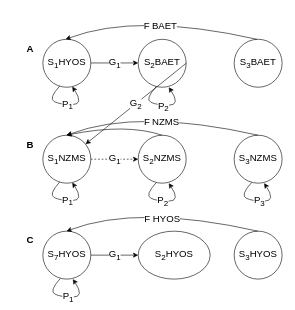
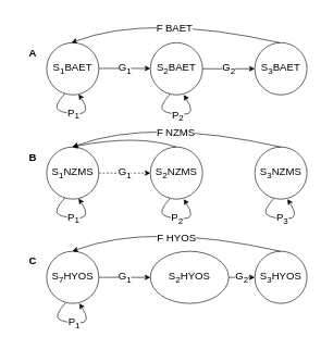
- <mxCell id="2" value="S&lt;sub&gt;1&lt;/sub&gt;HYOS" style="ellipse;whiteSpace=wrap;html=1;aspect=fixed;fontSize=16;" parent="1" vertex="1"><mxGeometry x="71" y="65" width="80" height="80" as="geometry" /></mxCell>
+ <mxCell id="2" value="S&lt;sub&gt;1&lt;/sub&gt;BAET" style="ellipse;whiteSpace=wrap;html=1;aspect=fixed;fontSize=16;" parent="1" vertex="1"><mxGeometry x="71" y="65" width="80" height="80" as="geometry" /></mxCell>
- <mxCell id="14" value="G&lt;sub&gt;2&lt;/sub&gt;" style="endArrow=classic;html=1;rounded=0;fontSize=16;exitX=1;exitY=0.5;exitDx=0;exitDy=0;" parent="1" source="3" target="5" edge="1"><mxGeometry width="50" height="50" relative="1" as="geometry"><mxPoint x="410" y="325" as="sourcePoint" /><mxPoint x="460" y="275" as="targetPoint" /></mxGeometry></mxCell>
+ <mxCell id="14" value="G&lt;sub&gt;2&lt;/sub&gt;" style="endArrow=classic;html=1;rounded=0;fontSize=16;exitX=1;exitY=0.5;exitDx=0;exitDy=0;entryX=0;entryY=0.5;entryDx=0;entryDy=0;" parent="1" source="3" target="4" edge="1"><mxGeometry width="50" height="50" relative="1" as="geometry"><mxPoint x="410" y="325" as="sourcePoint" /><mxPoint x="460" y="275" as="targetPoint" /></mxGeometry></mxCell>
+ <mxCell id="12" value="&lt;font style=&quot;font-size: 16px;&quot;&gt;G&lt;sub&gt;2&lt;/sub&gt;&lt;/font&gt;" style="endArrow=classic;html=1;rounded=0;exitX=1;exitY=0.5;exitDx=0;exitDy=0;entryX=0;entryY=0.5;entryDx=0;entryDy=0;" parent="1" source="9" target="10" edge="1"><mxGeometry width="50" height="50" relative="1" as="geometry"><mxPoint x="350" y="325" as="sourcePoint" /><mxPoint x="400" y="275" as="targetPoint" /></mxGeometry></mxCell>
